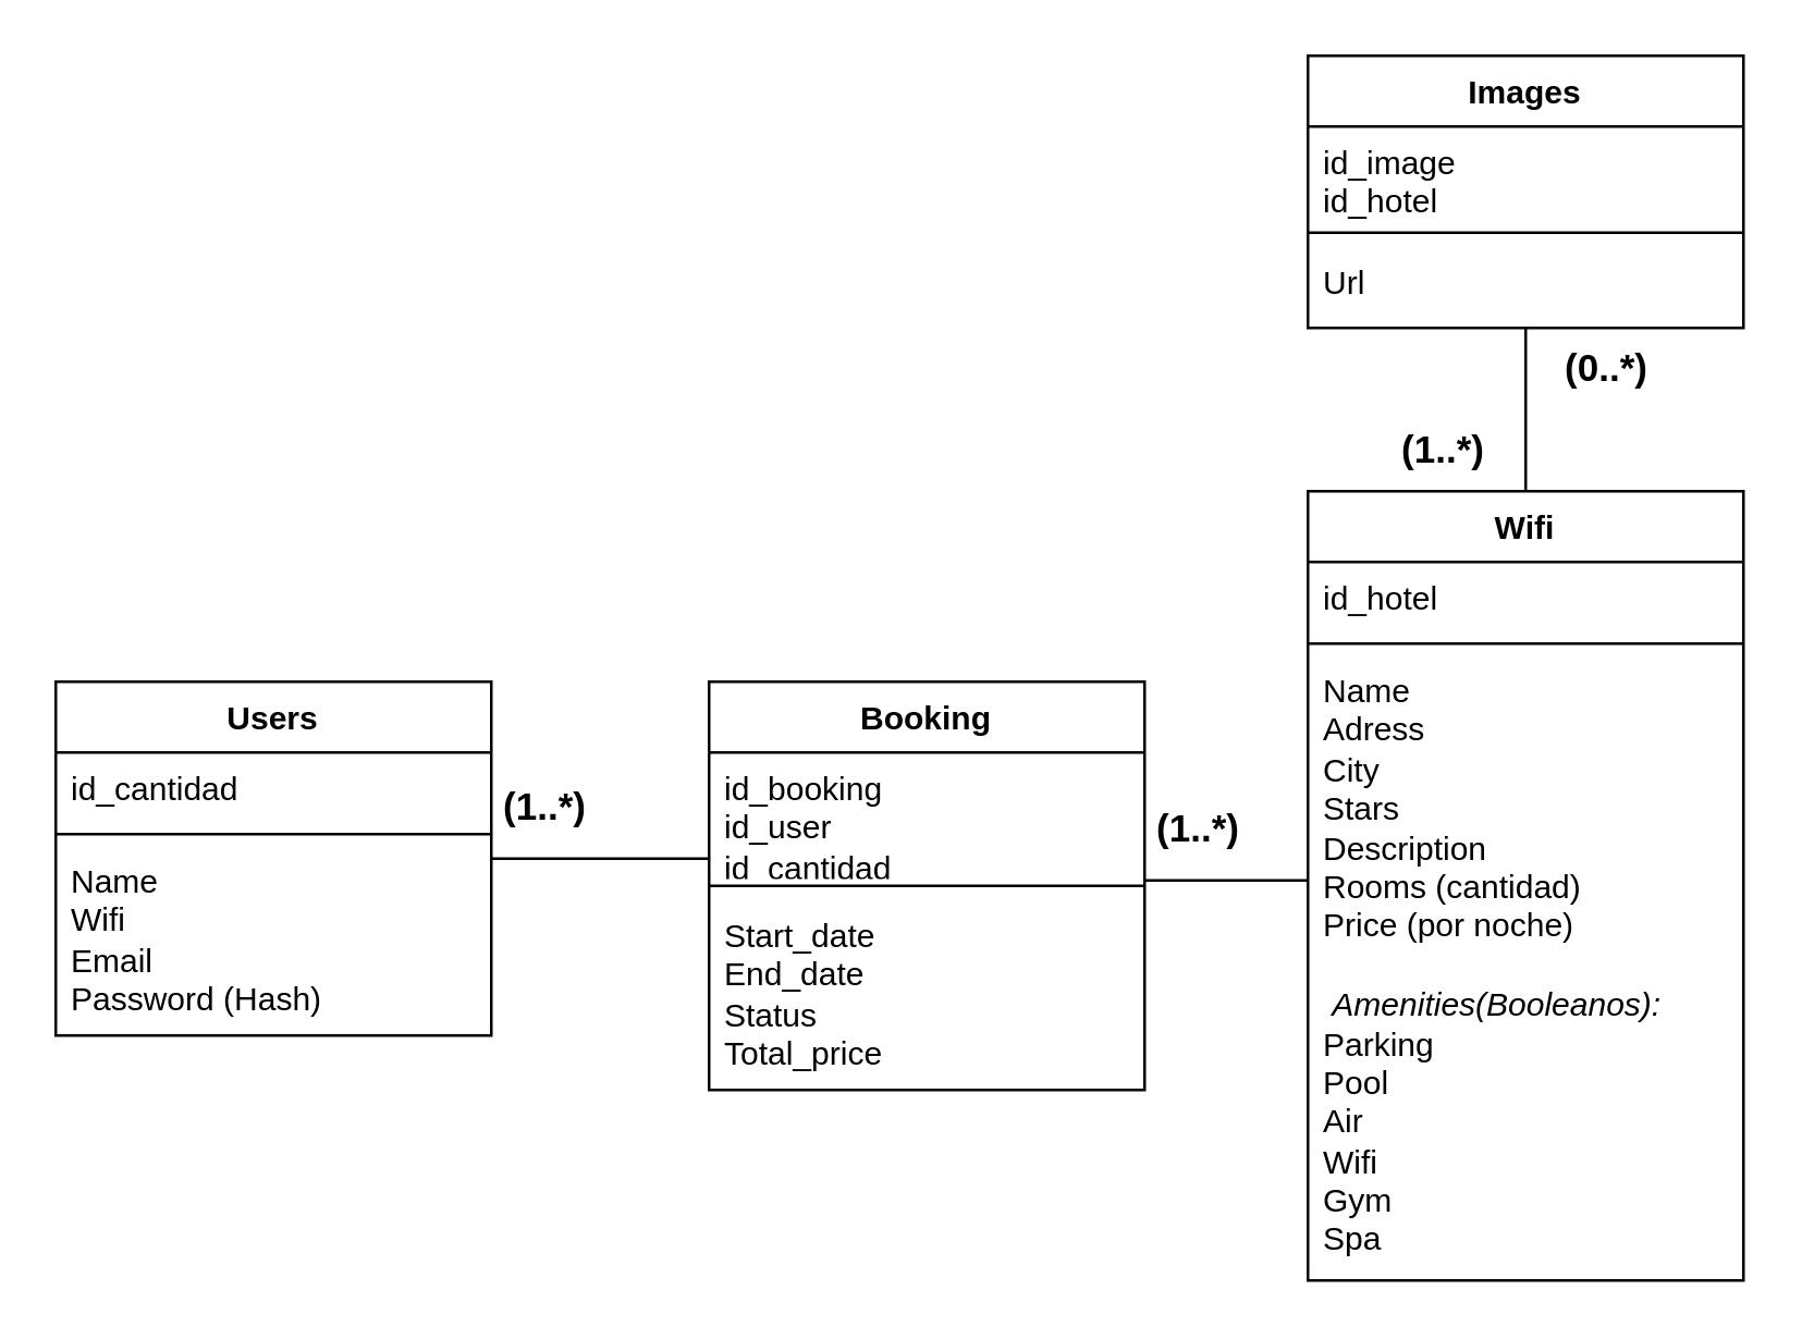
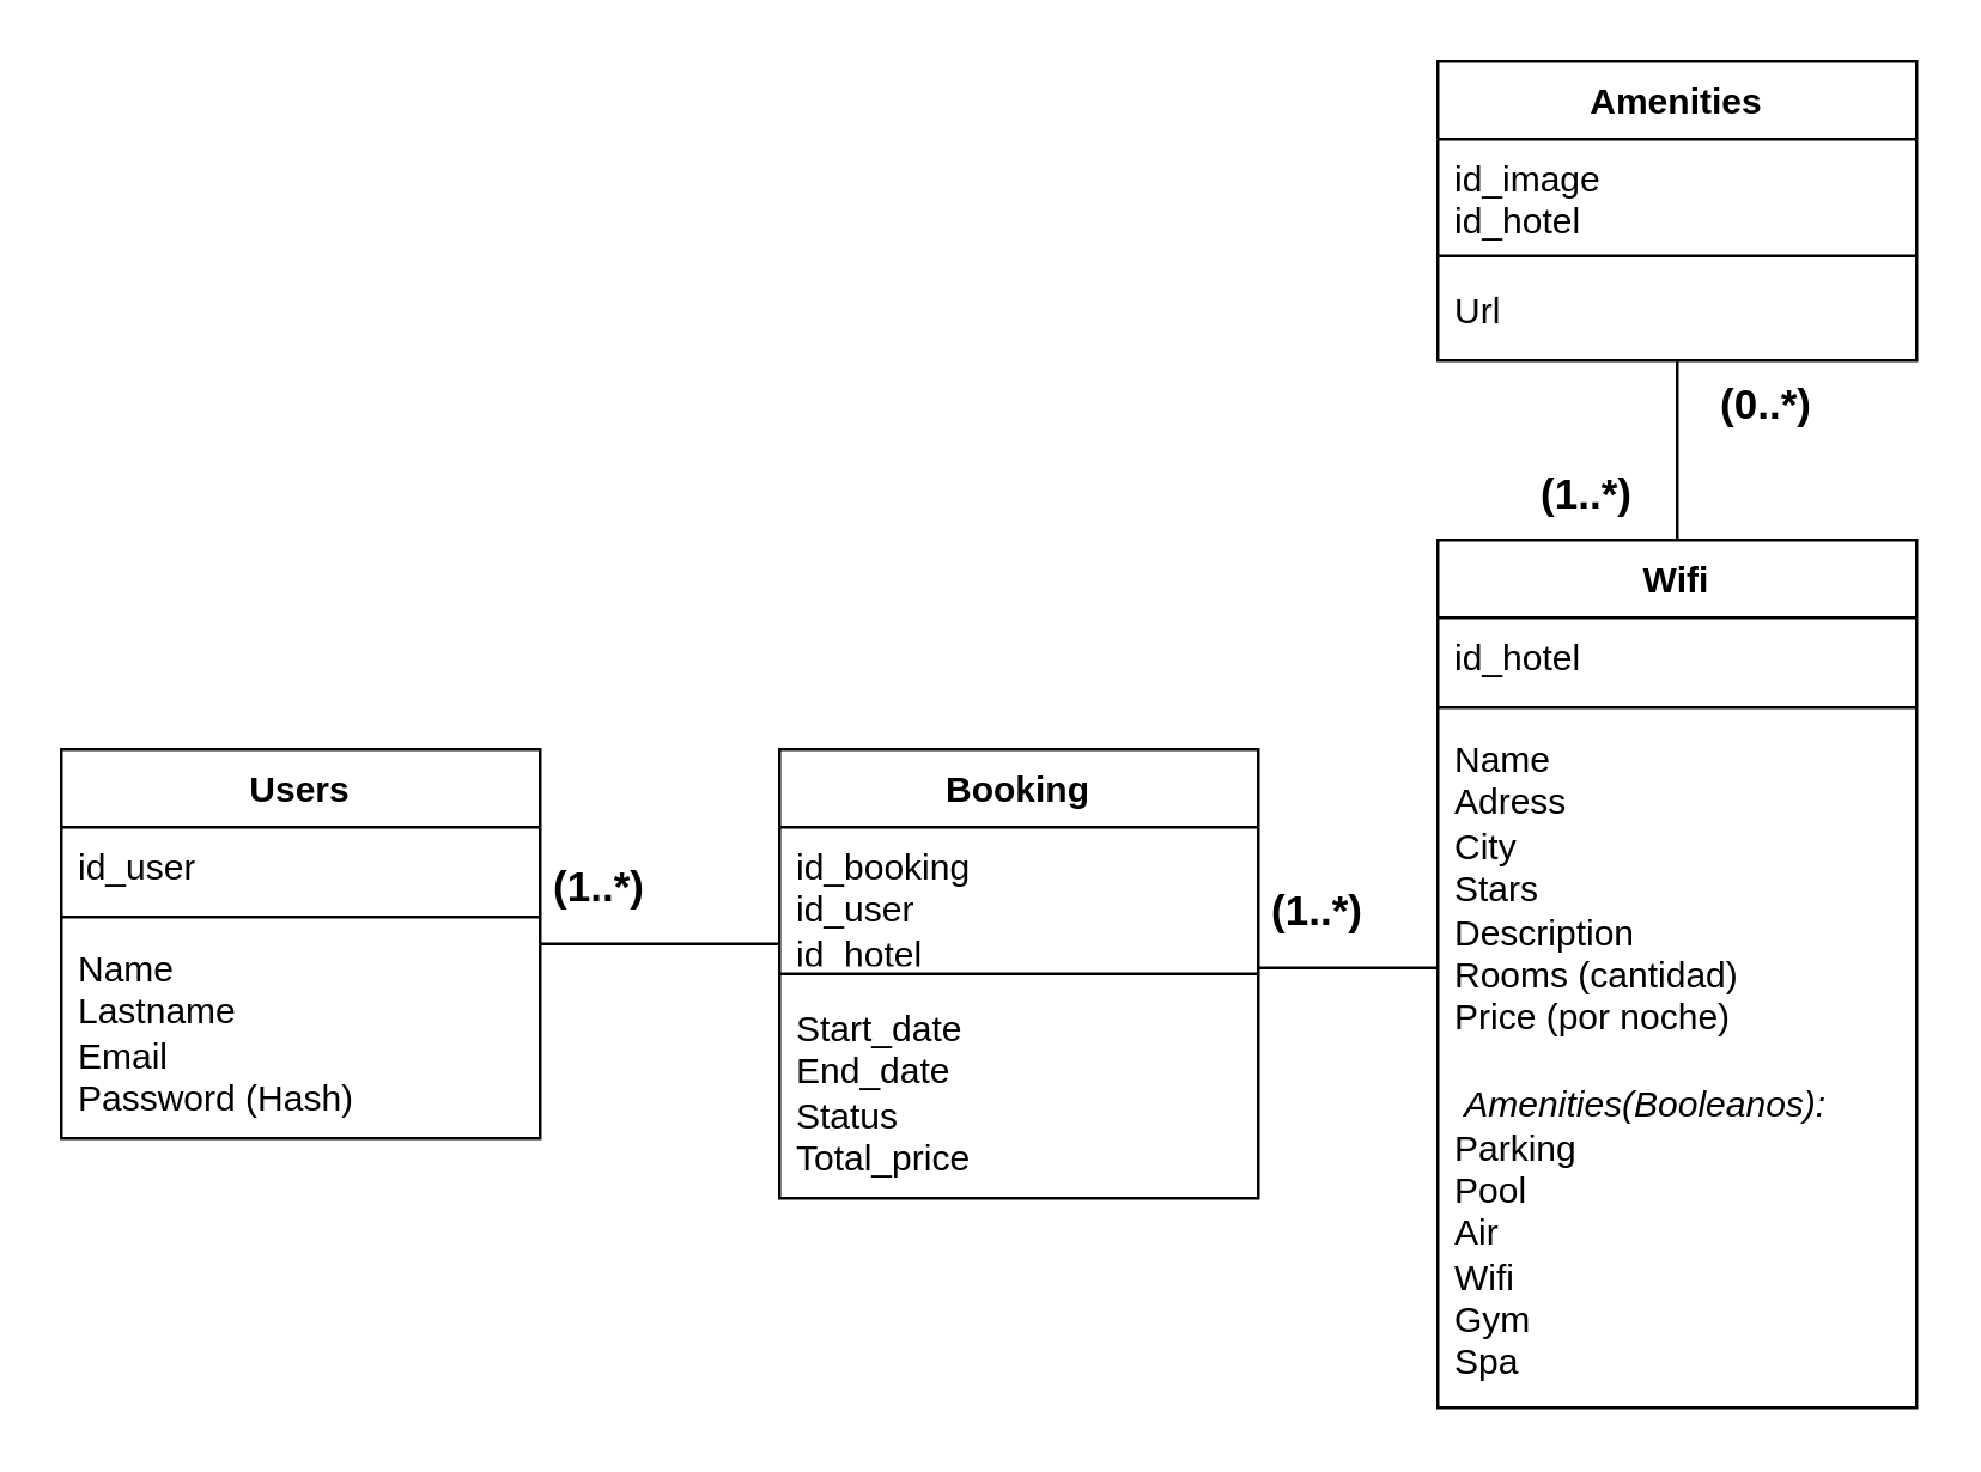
- <mxCell id="18" value="Images" style="swimlane;fontStyle=1;align=center;verticalAlign=top;childLayout=stackLayout;horizontal=1;startSize=26;horizontalStack=0;resizeParent=1;resizeParentMax=0;resizeLast=0;collapsible=1;marginBottom=0;whiteSpace=wrap;html=1;" vertex="1" parent="1"><mxGeometry x="480" y="20" width="160" height="100" as="geometry" /></mxCell>
+ <mxCell id="18" value="Amenities" style="swimlane;fontStyle=1;align=center;verticalAlign=top;childLayout=stackLayout;horizontal=1;startSize=26;horizontalStack=0;resizeParent=1;resizeParentMax=0;resizeLast=0;collapsible=1;marginBottom=0;whiteSpace=wrap;html=1;" vertex="1" parent="1"><mxGeometry x="480" y="20" width="160" height="100" as="geometry" /></mxCell>
- <mxCell id="3" value="id_cantidad" style="text;strokeColor=none;fillColor=none;align=left;verticalAlign=top;spacingLeft=4;spacingRight=4;overflow=hidden;rotatable=0;points=[[0,0.5],[1,0.5]];portConstraint=eastwest;whiteSpace=wrap;html=1;" parent="2" vertex="1"><mxGeometry y="26" width="160" height="26" as="geometry" /></mxCell>
+ <mxCell id="3" value="id_user" style="text;strokeColor=none;fillColor=none;align=left;verticalAlign=top;spacingLeft=4;spacingRight=4;overflow=hidden;rotatable=0;points=[[0,0.5],[1,0.5]];portConstraint=eastwest;whiteSpace=wrap;html=1;" parent="2" vertex="1"><mxGeometry y="26" width="160" height="26" as="geometry" /></mxCell>
- <mxCell id="11" value="id_booking&lt;br&gt;id_user&lt;br&gt;id_cantidad" style="text;strokeColor=none;fillColor=none;align=left;verticalAlign=top;spacingLeft=4;spacingRight=4;overflow=hidden;rotatable=0;points=[[0,0.5],[1,0.5]];portConstraint=eastwest;whiteSpace=wrap;html=1;" parent="10" vertex="1"><mxGeometry y="26" width="160" height="44" as="geometry" /></mxCell>
+ <mxCell id="11" value="id_booking&lt;br&gt;id_user&lt;br&gt;id_hotel" style="text;strokeColor=none;fillColor=none;align=left;verticalAlign=top;spacingLeft=4;spacingRight=4;overflow=hidden;rotatable=0;points=[[0,0.5],[1,0.5]];portConstraint=eastwest;whiteSpace=wrap;html=1;" parent="10" vertex="1"><mxGeometry y="26" width="160" height="44" as="geometry" /></mxCell>
- <mxCell id="5" value="Name&lt;br&gt;Wifi&lt;br&gt;Email&lt;br&gt;Password (Hash)" style="text;strokeColor=none;fillColor=none;align=left;verticalAlign=top;spacingLeft=4;spacingRight=4;overflow=hidden;rotatable=0;points=[[0,0.5],[1,0.5]];portConstraint=eastwest;whiteSpace=wrap;html=1;" parent="2" vertex="1"><mxGeometry y="60" width="160" height="70" as="geometry" /></mxCell>
+ <mxCell id="5" value="Name&lt;br&gt;Lastname&lt;br&gt;Email&lt;br&gt;Password (Hash)" style="text;strokeColor=none;fillColor=none;align=left;verticalAlign=top;spacingLeft=4;spacingRight=4;overflow=hidden;rotatable=0;points=[[0,0.5],[1,0.5]];portConstraint=eastwest;whiteSpace=wrap;html=1;" parent="2" vertex="1"><mxGeometry y="60" width="160" height="70" as="geometry" /></mxCell>
